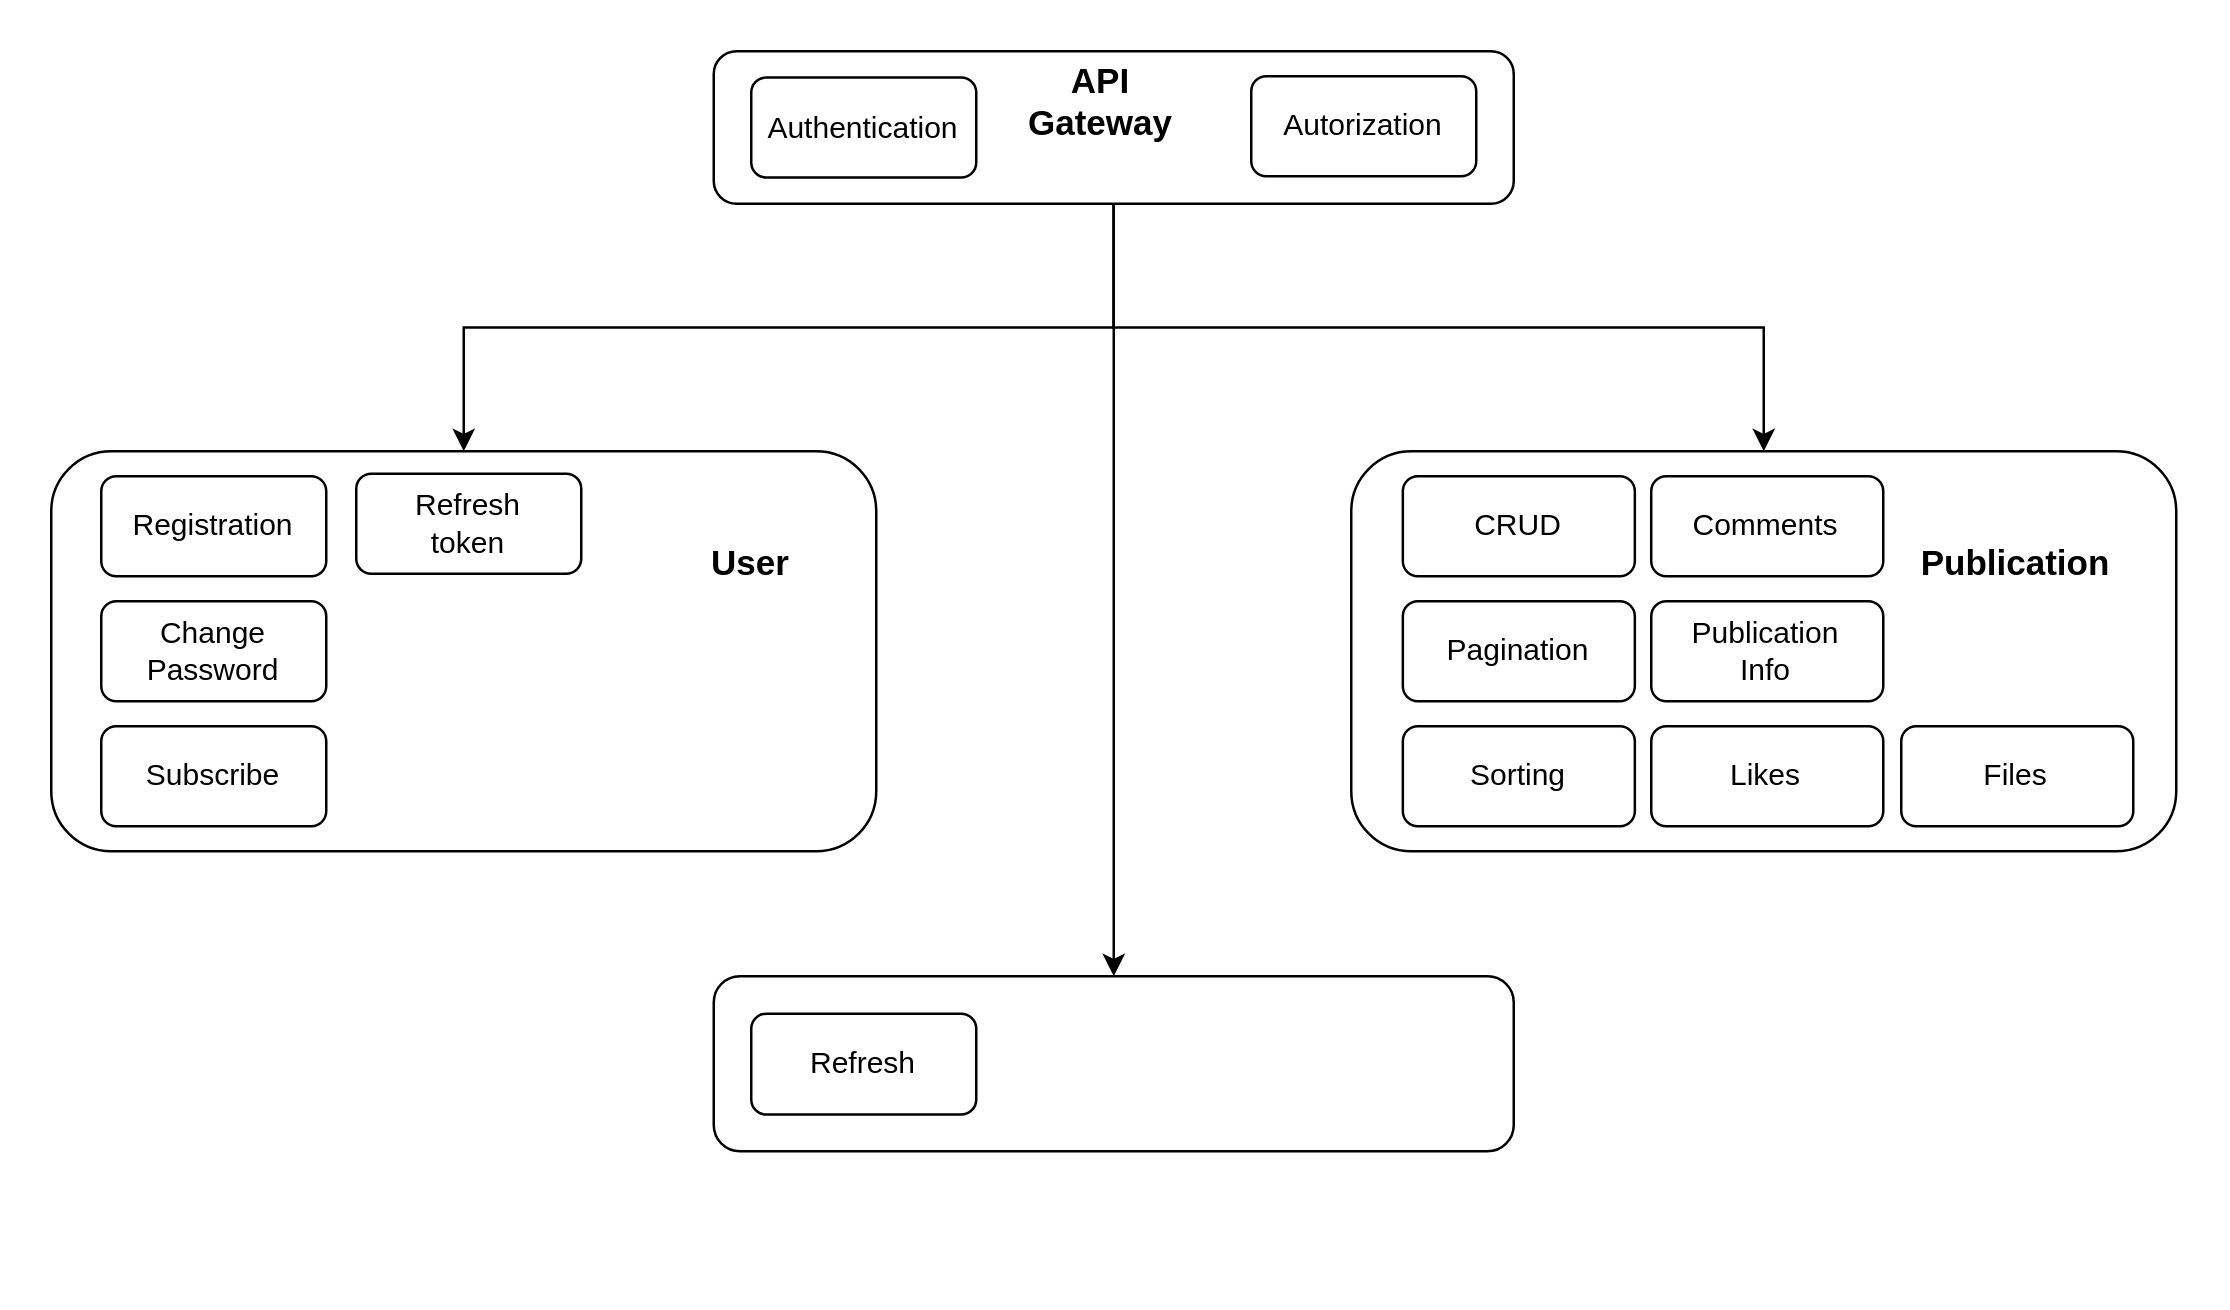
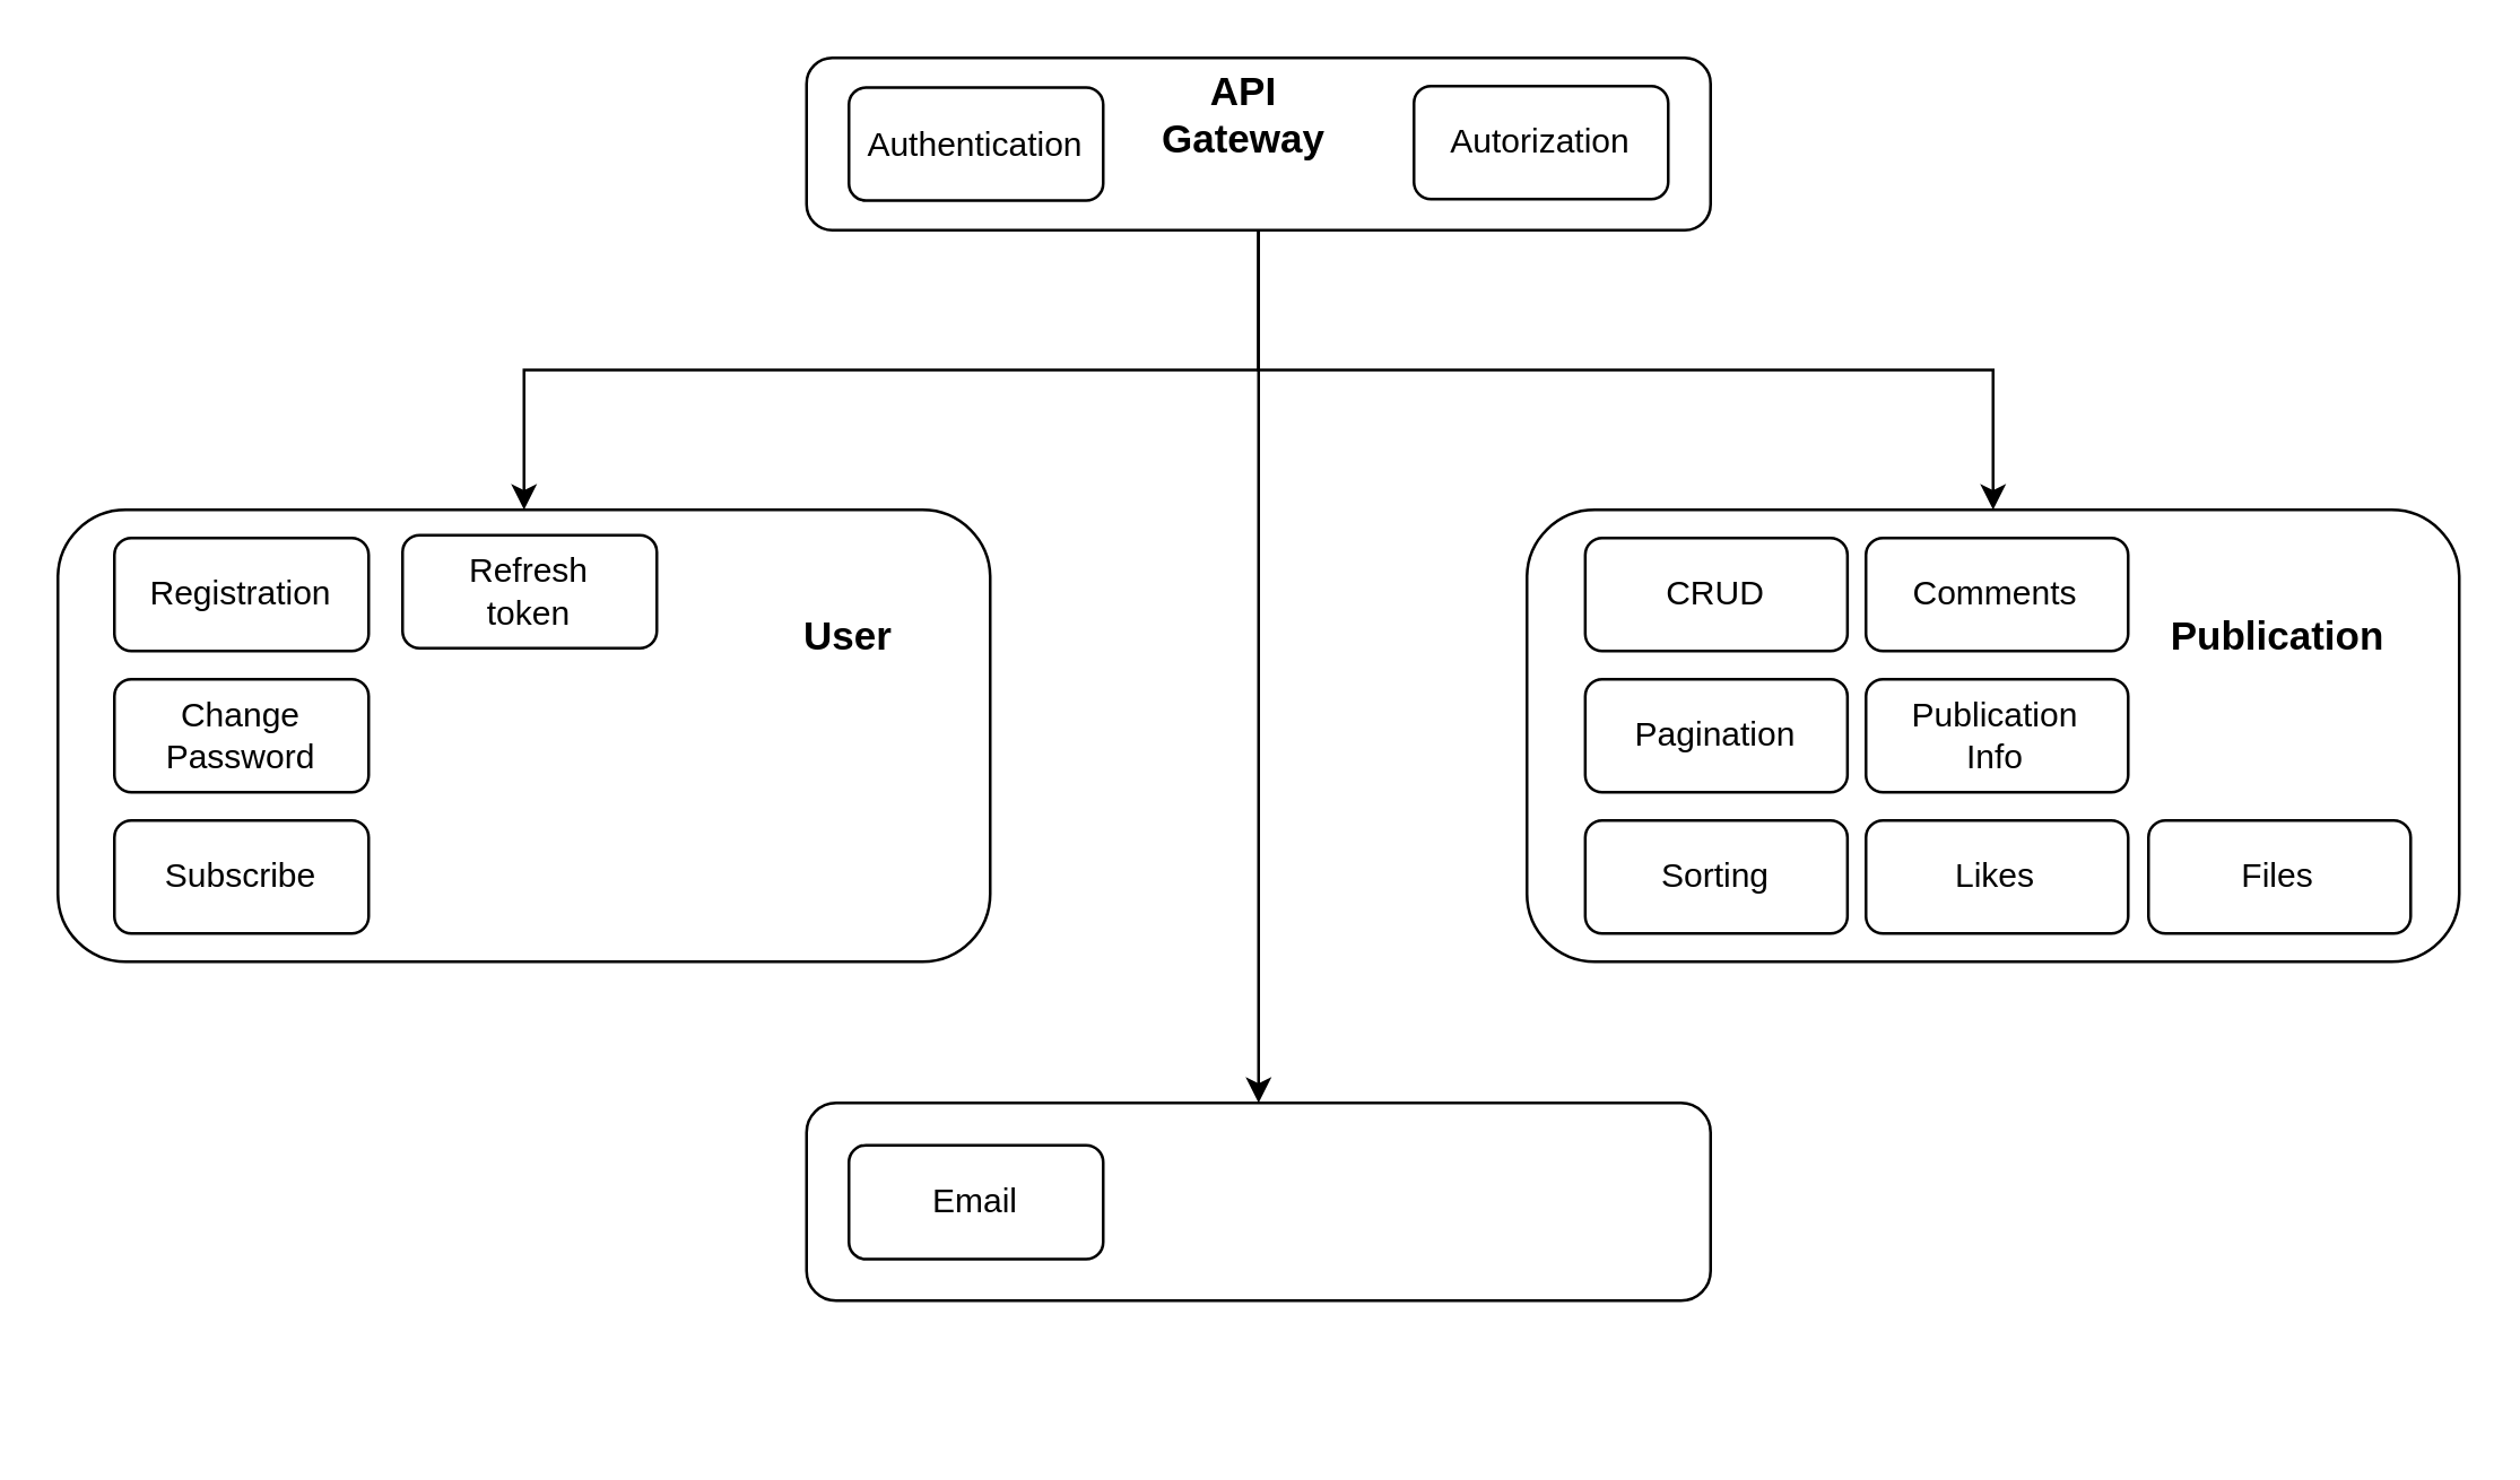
- <mxCell id="47" value="Refresh" style="text;html=1;strokeColor=none;fillColor=none;align=center;verticalAlign=middle;whiteSpace=wrap;rounded=0;" parent="45" vertex="1"><mxGeometry x="15" y="5.045" width="60" height="30.27" as="geometry" /></mxCell>
+ <mxCell id="47" value="Email" style="text;html=1;strokeColor=none;fillColor=none;align=center;verticalAlign=middle;whiteSpace=wrap;rounded=0;" parent="45" vertex="1"><mxGeometry x="15" y="5.045" width="60" height="30.27" as="geometry" /></mxCell>
